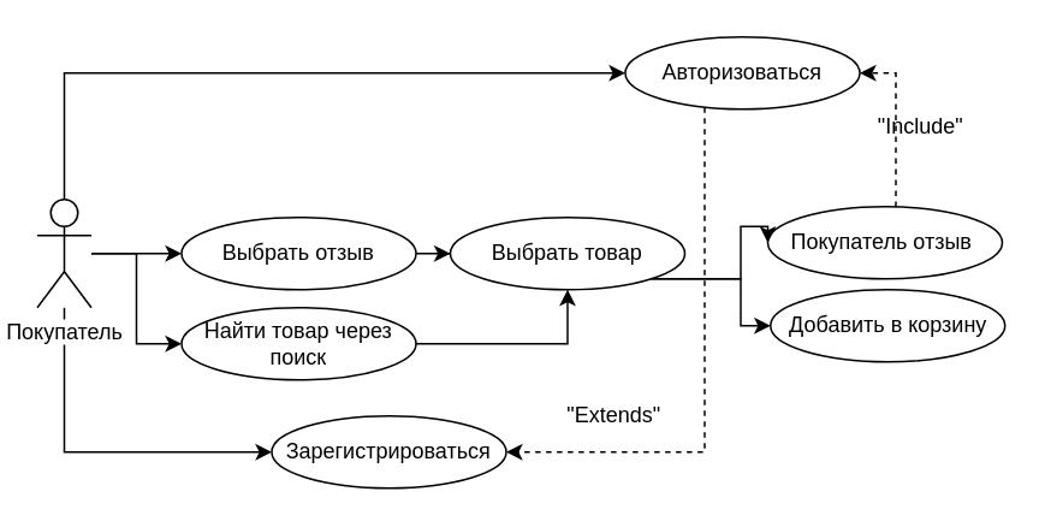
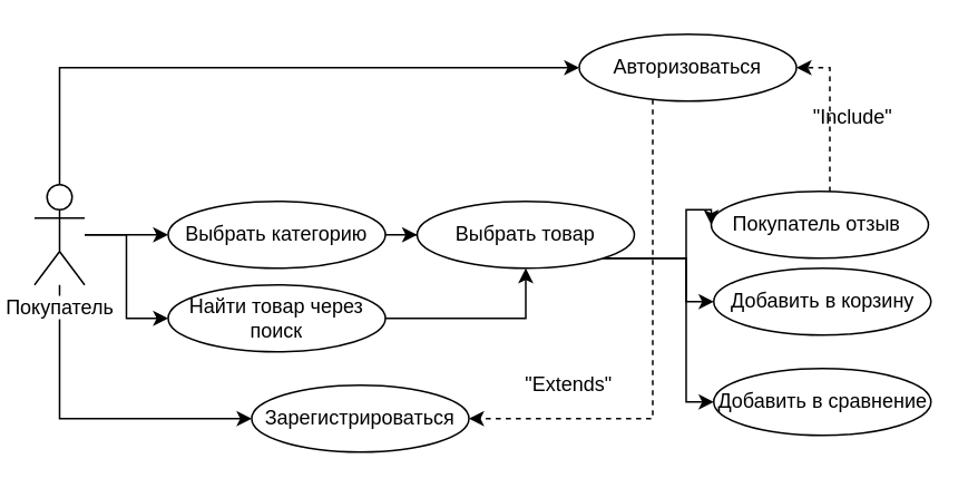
- <mxCell id="8" value="Выбрать отзыв" style="ellipse;whiteSpace=wrap;html=1;" vertex="1" parent="1"><mxGeometry x="100" y="120" width="130" height="40" as="geometry" /></mxCell>
+ <mxCell id="8" value="Выбрать категорию" style="ellipse;whiteSpace=wrap;html=1;" vertex="1" parent="1"><mxGeometry x="100" y="120" width="130" height="40" as="geometry" /></mxCell>
+ <mxCell id="15" style="edgeStyle=orthogonalEdgeStyle;rounded=0;orthogonalLoop=1;jettySize=auto;html=1;entryX=0;entryY=0.5;entryDx=0;entryDy=0;" edge="1" parent="1" source="16" target="9"><mxGeometry relative="1" as="geometry"><Array as="points"><mxPoint x="410" y="154" /><mxPoint x="410" y="240" /></Array></mxGeometry></mxCell>
+ <mxCell id="9" value="Добавить в сравнение" style="ellipse;whiteSpace=wrap;html=1;" vertex="1" parent="1"><mxGeometry x="426.5" y="220" width="130" height="40" as="geometry" /></mxCell>
